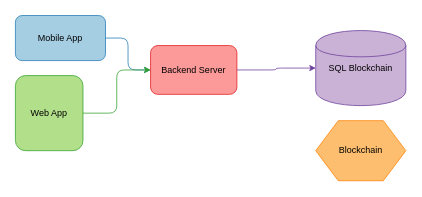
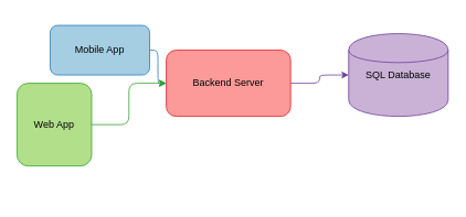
- <mxCell id="2" value="Mobile App" style="shape=rectangle;fillColor=#a6cee3;strokeColor=#1f78b4;rounded=1;whiteSpace=wrap;" vertex="1" parent="1"><mxGeometry x="20" y="20" width="120" height="60" as="geometry" /></mxCell>
+ <mxCell id="2" value="Mobile App" style="shape=rectangle;fillColor=#a6cee3;strokeColor=#1f78b4;rounded=1;whiteSpace=wrap;" vertex="1" parent="1"><mxGeometry x="60" y="30" width="120" height="60" as="geometry" /></mxCell>
- <mxCell id="5" value="SQL Blockchain" style="shape=cylinder;fillColor=#cab2d6;strokeColor=#6a3d9a;whiteSpace=wrap;" vertex="1" parent="1"><mxGeometry x="420" y="40" width="120" height="100" as="geometry" /></mxCell>
+ <mxCell id="5" value="SQL Database" style="shape=cylinder;fillColor=#cab2d6;strokeColor=#6a3d9a;whiteSpace=wrap;" vertex="1" parent="1"><mxGeometry x="420" y="40" width="120" height="100" as="geometry" /></mxCell>
- <mxCell id="4" value="Backend Server" style="shape=rectangle;fillColor=#fb9a99;strokeColor=#e31a1c;rounded=1;whiteSpace=wrap;" vertex="1" parent="1"><mxGeometry x="200" y="60" width="115" height="65" as="geometry" /></mxCell>
+ <mxCell id="4" value="Backend Server" style="shape=rectangle;fillColor=#fb9a99;strokeColor=#e31a1c;rounded=1;whiteSpace=wrap;" vertex="1" parent="1"><mxGeometry x="200" y="60" width="150" height="80" as="geometry" /></mxCell>
- <mxCell id="6" value="Blockchain" style="shape=hexagon;fillColor=#fdbf6f;strokeColor=#ff7f00;whiteSpace=wrap;" vertex="1" parent="1"><mxGeometry x="420" y="160" width="120" height="80" as="geometry" /></mxCell>
